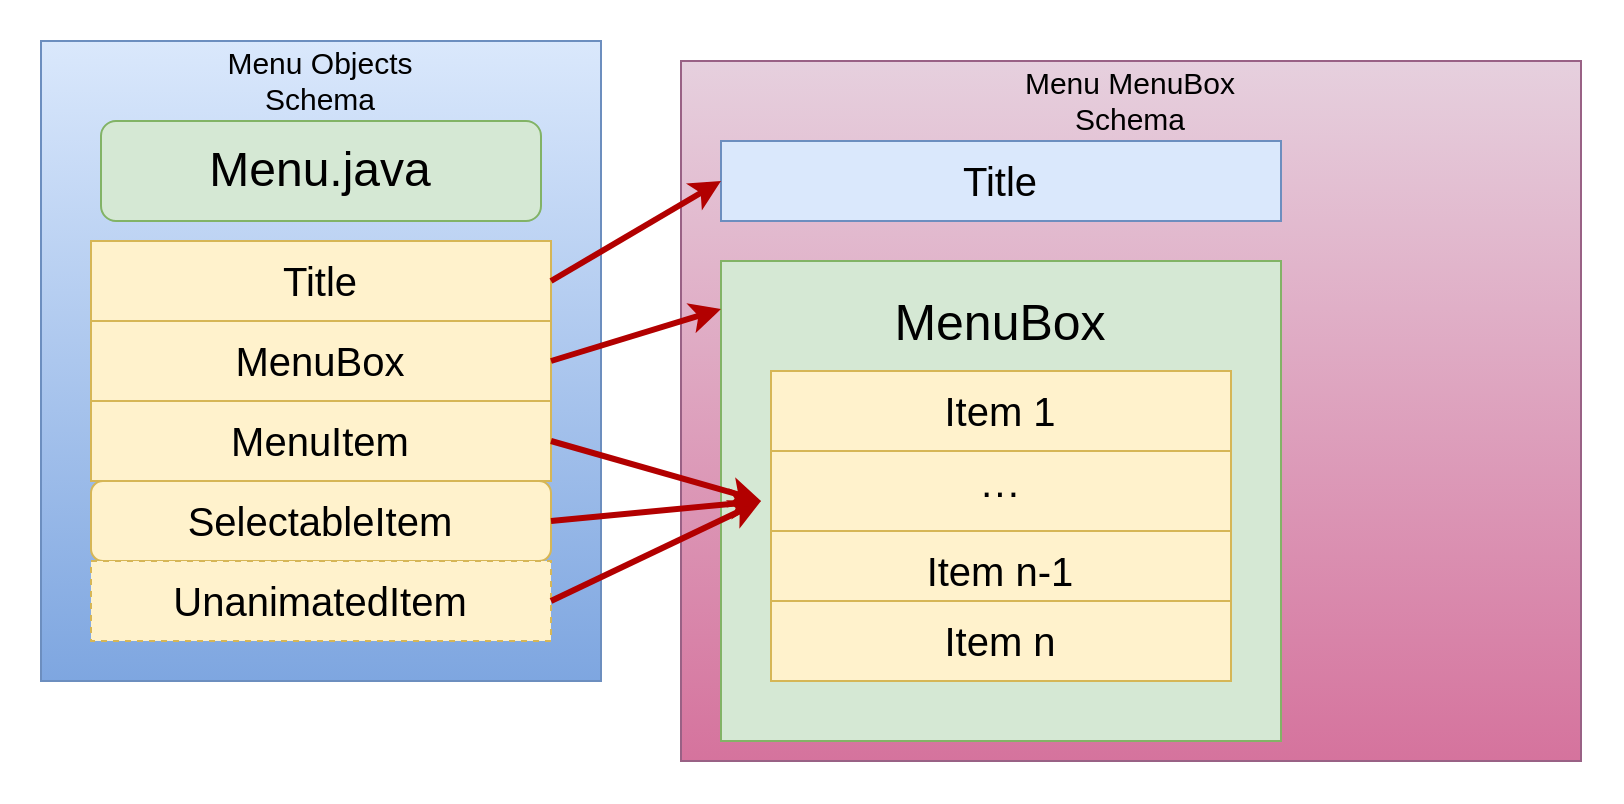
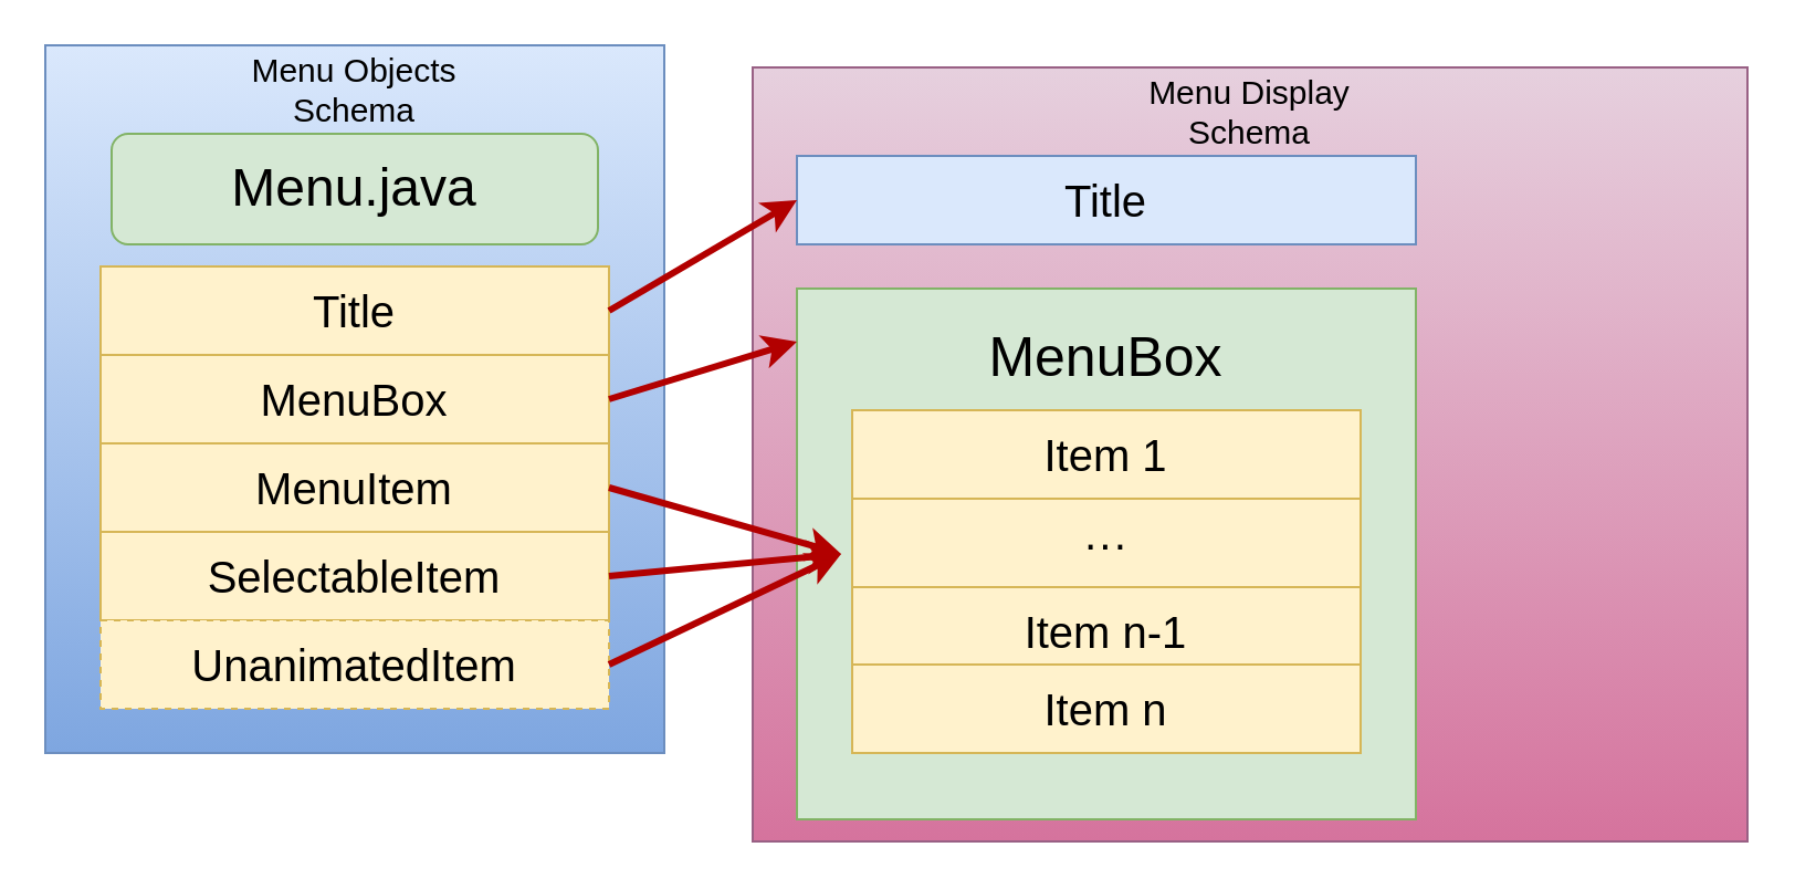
- <mxCell id="22" value="&lt;font style=&quot;font-size: 15px&quot;&gt;Menu MenuBox Schema&lt;/font&gt;" style="text;html=1;strokeColor=none;fillColor=none;align=center;verticalAlign=middle;whiteSpace=wrap;rounded=0;" vertex="1" parent="1"><mxGeometry x="490" y="40" width="150" height="20" as="geometry" /></mxCell>
+ <mxCell id="22" value="&lt;font style=&quot;font-size: 15px&quot;&gt;Menu Display Schema&lt;/font&gt;" style="text;html=1;strokeColor=none;fillColor=none;align=center;verticalAlign=middle;whiteSpace=wrap;rounded=0;" vertex="1" parent="1"><mxGeometry x="490" y="40" width="150" height="20" as="geometry" /></mxCell>
- <mxCell id="6" value="&lt;font style=&quot;font-size: 20px&quot;&gt;SelectableItem&lt;/font&gt;" style="whiteSpace=wrap;html=1;fillColor=#fff2cc;strokeColor=#d6b656;rounded=1;" vertex="1" parent="1"><mxGeometry x="45" y="240" width="230" height="40" as="geometry" /></mxCell>
+ <mxCell id="6" value="&lt;font style=&quot;font-size: 20px&quot;&gt;SelectableItem&lt;/font&gt;" style="rounded=0;whiteSpace=wrap;html=1;fillColor=#fff2cc;strokeColor=#d6b656;" vertex="1" parent="1"><mxGeometry x="45" y="240" width="230" height="40" as="geometry" /></mxCell>
